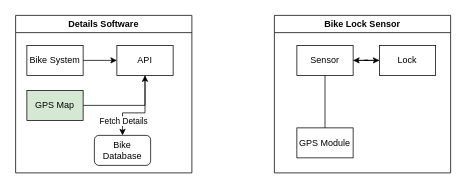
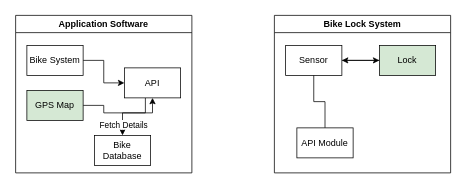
- <mxCell id="2" value="Details Software" style="swimlane;whiteSpace=wrap;html=1;startSize=23;" vertex="1" parent="1"><mxGeometry x="20" y="20" width="235" height="210" as="geometry" /></mxCell>
+ <mxCell id="2" value="Application Software" style="swimlane;whiteSpace=wrap;html=1;startSize=23;" vertex="1" parent="1"><mxGeometry x="20" y="20" width="235" height="210" as="geometry" /></mxCell>
- <mxCell id="11" value="Bike Lock Sensor" style="swimlane;whiteSpace=wrap;html=1;startSize=23;" vertex="1" parent="1"><mxGeometry x="365" y="20" width="235" height="210" as="geometry" /></mxCell>
+ <mxCell id="11" value="Bike Lock System" style="swimlane;whiteSpace=wrap;html=1;startSize=23;" vertex="1" parent="1"><mxGeometry x="365" y="20" width="235" height="210" as="geometry" /></mxCell>
- <mxCell id="5" value="API" style="rounded=0;whiteSpace=wrap;html=1;" vertex="1" parent="2"><mxGeometry x="135" y="40" width="75" height="40" as="geometry" /></mxCell>
+ <mxCell id="5" value="API" style="rounded=0;whiteSpace=wrap;html=1;" vertex="1" parent="2"><mxGeometry x="145" y="70" width="75" height="40" as="geometry" /></mxCell>
- <mxCell id="13" value="Sensor" style="rounded=0;whiteSpace=wrap;html=1;" vertex="1" parent="11"><mxGeometry x="30" y="40" width="75" height="40" as="geometry" /></mxCell>
+ <mxCell id="13" value="Sensor" style="rounded=0;whiteSpace=wrap;html=1;" vertex="1" parent="11"><mxGeometry x="15" y="40" width="75" height="40" as="geometry" /></mxCell>
- <mxCell id="15" value="Lock" style="rounded=0;whiteSpace=wrap;html=1;" vertex="1" parent="11"><mxGeometry x="140" y="40" width="75" height="40" as="geometry" /></mxCell>
+ <mxCell id="15" value="Lock" style="rounded=0;whiteSpace=wrap;html=1;fillColor=#d5e8d4;" vertex="1" parent="11"><mxGeometry x="140" y="40" width="75" height="40" as="geometry" /></mxCell>
- <mxCell id="17" value="GPS Module" style="rounded=0;whiteSpace=wrap;html=1;" vertex="1" parent="11"><mxGeometry x="30" y="150" width="75" height="40" as="geometry" /></mxCell>
+ <mxCell id="17" value="API Module" style="rounded=0;whiteSpace=wrap;html=1;" vertex="1" parent="11"><mxGeometry x="30" y="150" width="75" height="40" as="geometry" /></mxCell>
- <mxCell id="10" value="Bike Database" style="whiteSpace=wrap;html=1;rounded=1;" vertex="1" parent="2"><mxGeometry x="105" y="160" width="75" height="40" as="geometry" /></mxCell>
+ <mxCell id="10" value="Bike Database" style="rounded=0;whiteSpace=wrap;html=1;" vertex="1" parent="2"><mxGeometry x="105" y="160" width="75" height="40" as="geometry" /></mxCell>
